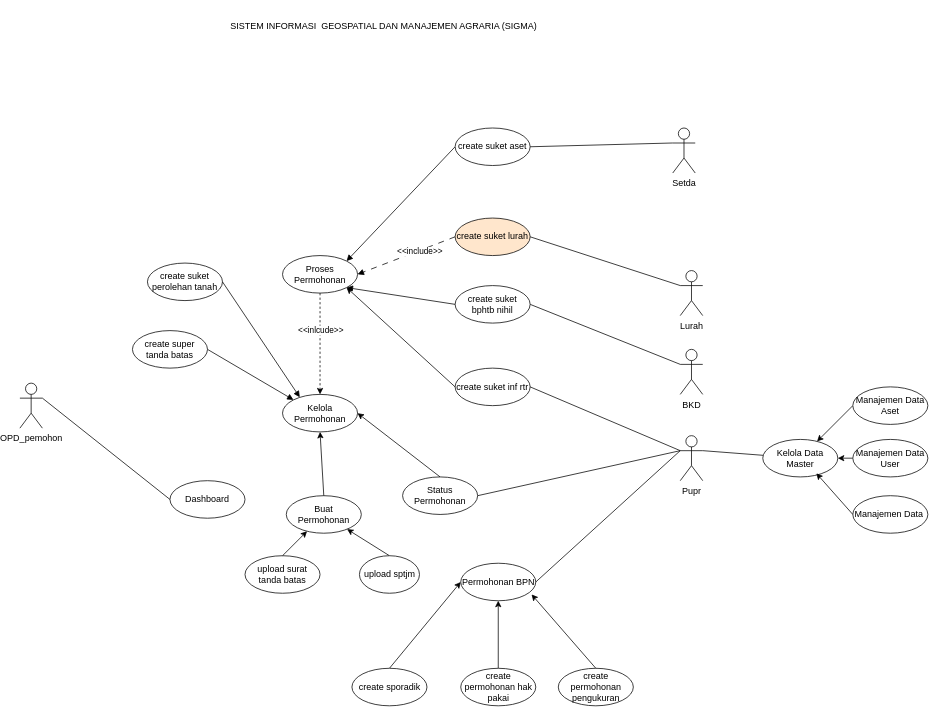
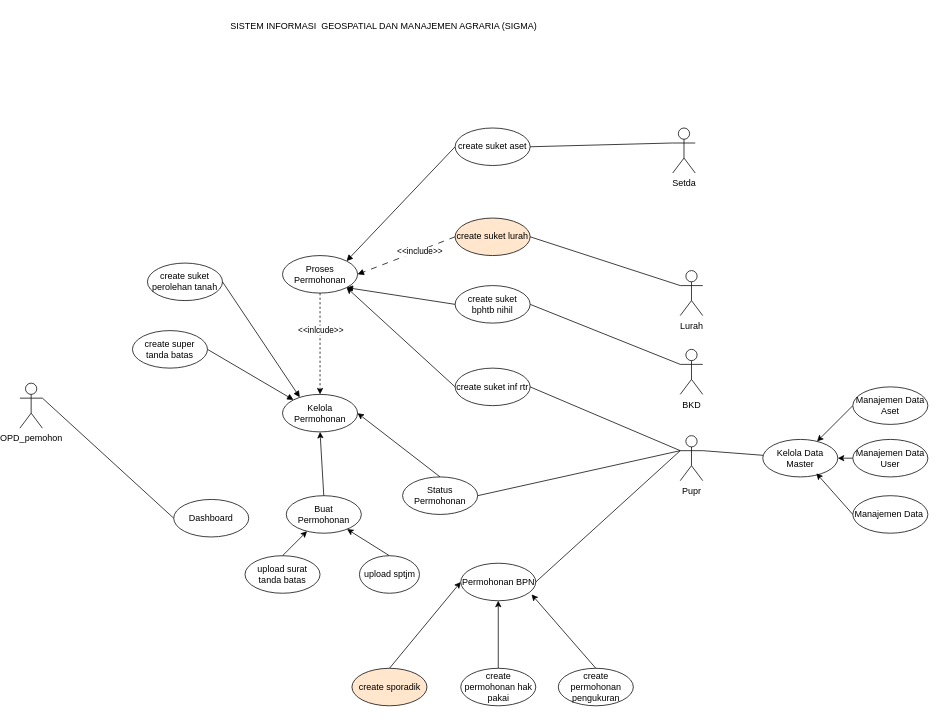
- <mxCell id="49" value="Dashboard" style="ellipse;whiteSpace=wrap;html=1;" parent="1" vertex="1"><mxGeometry x="220" y="640" width="100" height="50" as="geometry" /></mxCell>
+ <mxCell id="49" value="Dashboard" style="ellipse;whiteSpace=wrap;html=1;" parent="1" vertex="1"><mxGeometry x="225" y="665" width="100" height="50" as="geometry" /></mxCell>
- <mxCell id="31" value="create sporadik" style="ellipse;whiteSpace=wrap;html=1;" parent="1" vertex="1"><mxGeometry x="462.5" y="890" width="100" height="50" as="geometry" /></mxCell>
+ <mxCell id="31" value="create sporadik" style="ellipse;whiteSpace=wrap;html=1;fillColor=#ffe6cc;" parent="1" vertex="1"><mxGeometry x="462.5" y="890" width="100" height="50" as="geometry" /></mxCell>
